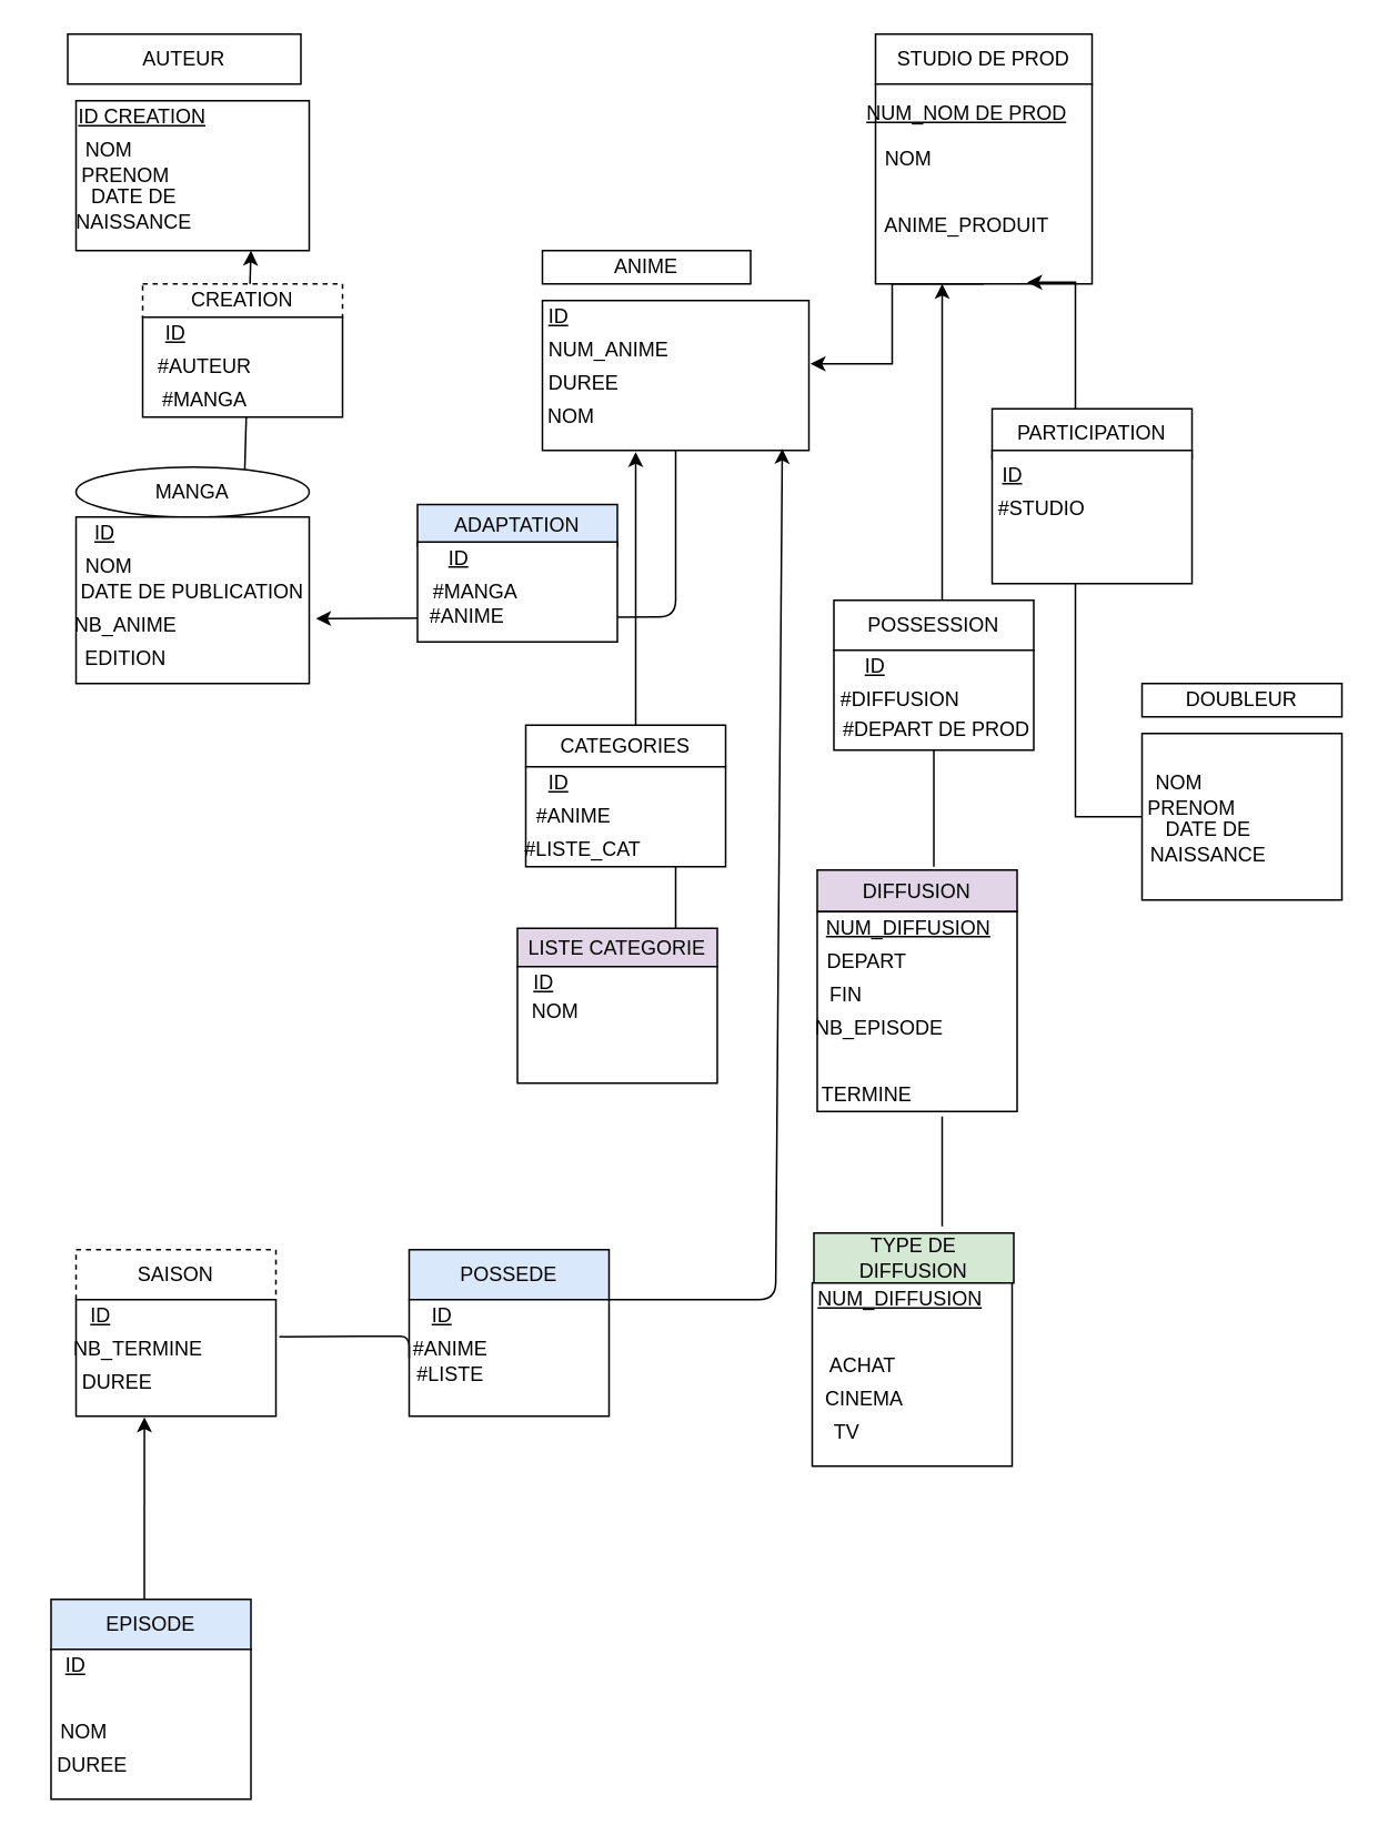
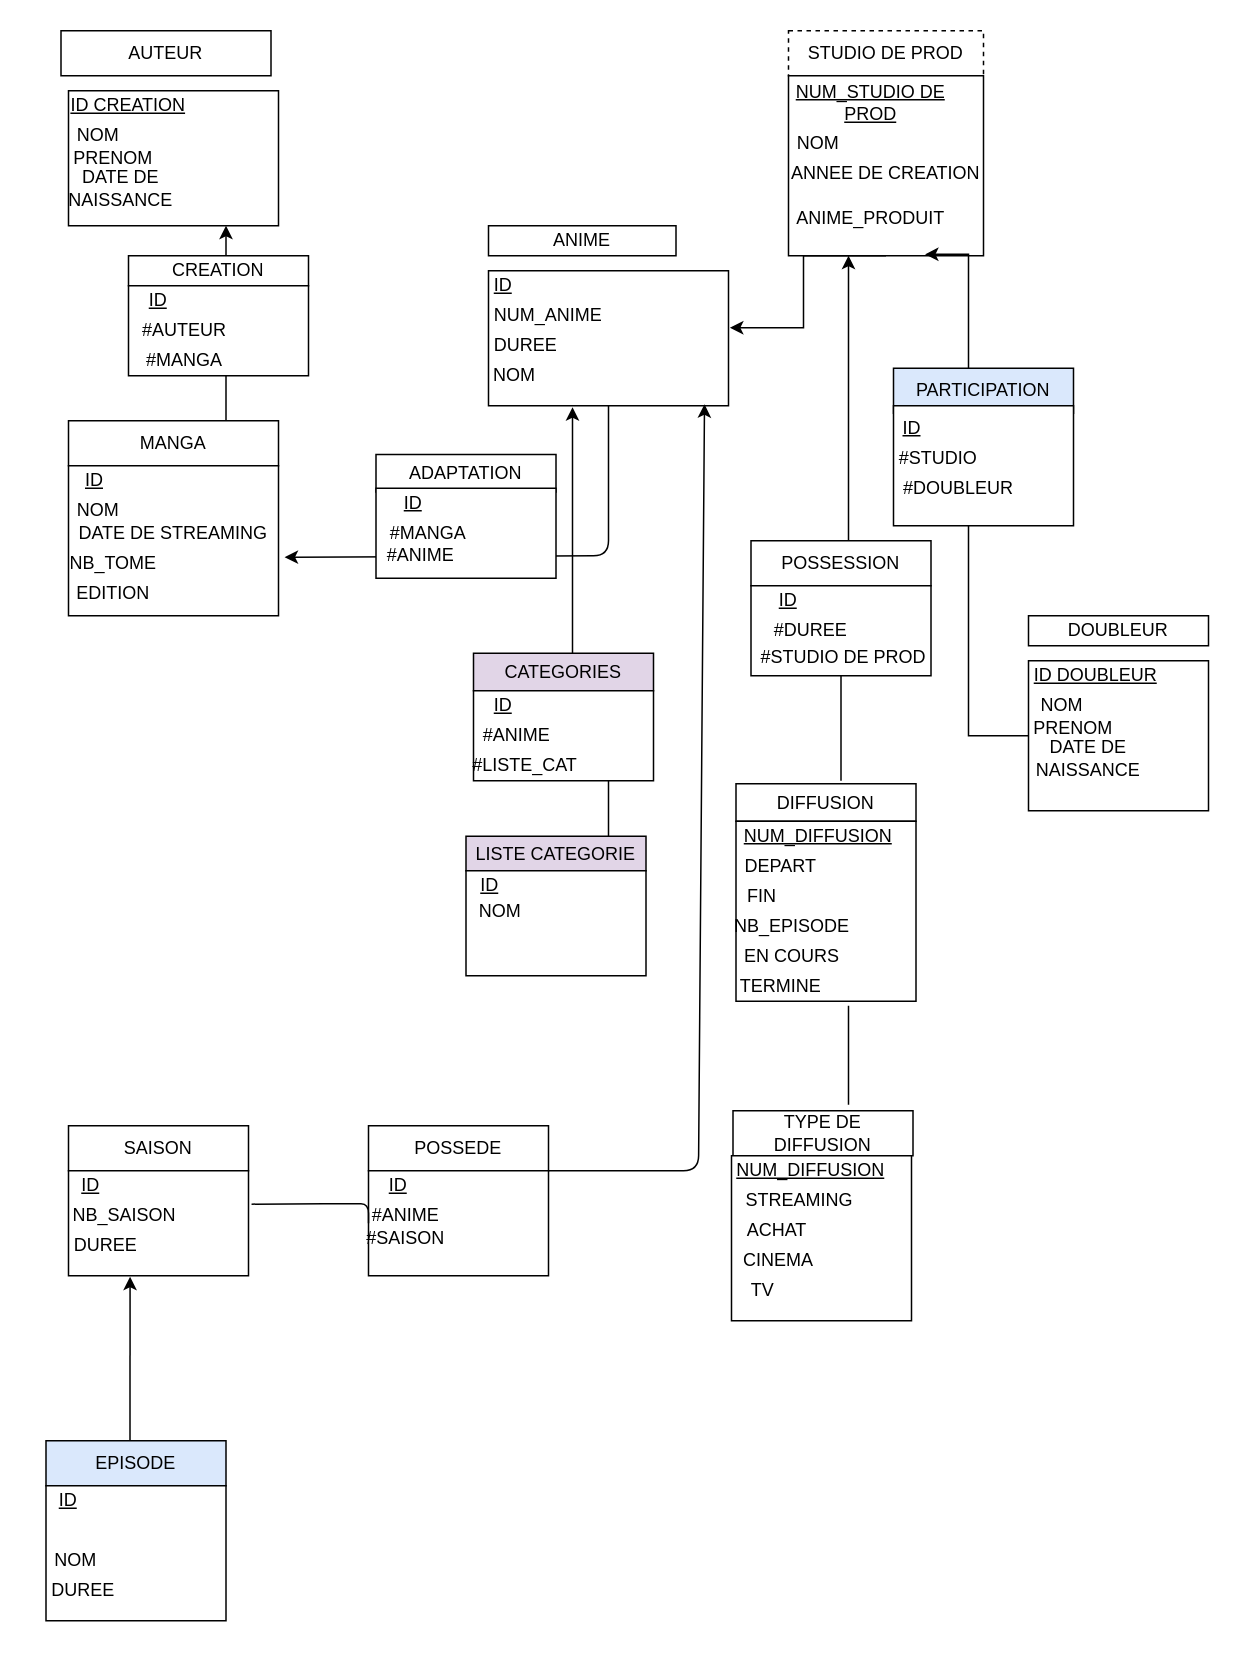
- <mxCell id="23" value="STUDIO DE PROD" style="rounded=0;whiteSpace=wrap;html=1;" parent="1" vertex="1"><mxGeometry x="525" y="20" width="130" height="30" as="geometry" /></mxCell>
+ <mxCell id="23" value="STUDIO DE PROD" style="rounded=0;whiteSpace=wrap;html=1;dashed=1;" parent="1" vertex="1"><mxGeometry x="525" y="20" width="130" height="30" as="geometry" /></mxCell>
- <mxCell id="26" value="&lt;u&gt;NUM_NOM DE PROD&lt;/u&gt;" style="text;html=1;strokeColor=none;fillColor=none;align=center;verticalAlign=middle;whiteSpace=wrap;rounded=0;" parent="1" vertex="1"><mxGeometry x="515" y="57.5" width="130" height="20" as="geometry" /></mxCell>
+ <mxCell id="26" value="&lt;u&gt;NUM_STUDIO DE PROD&lt;/u&gt;" style="text;html=1;strokeColor=none;fillColor=none;align=center;verticalAlign=middle;whiteSpace=wrap;rounded=0;" parent="1" vertex="1"><mxGeometry x="515" y="57.5" width="130" height="20" as="geometry" /></mxCell>
+ <mxCell id="28" value="ANNEE DE CREATION" style="text;html=1;strokeColor=none;fillColor=none;align=center;verticalAlign=middle;whiteSpace=wrap;rounded=0;" parent="1" vertex="1"><mxGeometry x="525" y="105" width="130" height="20" as="geometry" /></mxCell>
- <mxCell id="29" value="ANIME_PRODUIT" style="text;html=1;strokeColor=none;fillColor=none;align=center;verticalAlign=middle;whiteSpace=wrap;rounded=0;" parent="1" vertex="1"><mxGeometry x="535" y="125" width="90" height="20" as="geometry" /></mxCell>
+ <mxCell id="29" value="ANIME_PRODUIT" style="text;html=1;strokeColor=none;fillColor=none;align=center;verticalAlign=middle;whiteSpace=wrap;rounded=0;" parent="1" vertex="1"><mxGeometry x="535" y="135" width="90" height="20" as="geometry" /></mxCell>
- <mxCell id="67" value="CREATION" style="rounded=0;whiteSpace=wrap;html=1;dashed=1;" parent="1" vertex="1"><mxGeometry x="85" y="170" width="120" height="20" as="geometry" /></mxCell>
+ <mxCell id="67" value="CREATION" style="rounded=0;whiteSpace=wrap;html=1;" parent="1" vertex="1"><mxGeometry x="85" y="170" width="120" height="20" as="geometry" /></mxCell>
- <mxCell id="37" value="PARTICIPATION" style="rounded=0;whiteSpace=wrap;html=1;" parent="1" vertex="1"><mxGeometry x="595" y="245" width="120" height="30" as="geometry" /></mxCell>
+ <mxCell id="37" value="PARTICIPATION" style="rounded=0;whiteSpace=wrap;html=1;fillColor=#dae8fc;" parent="1" vertex="1"><mxGeometry x="595" y="245" width="120" height="30" as="geometry" /></mxCell>
- <mxCell id="9" value="MANGA" style="ellipse;whiteSpace=wrap;html=1;" parent="1" vertex="1"><mxGeometry x="45" y="280" width="140" height="30" as="geometry" /></mxCell>
+ <mxCell id="9" value="MANGA" style="rounded=0;whiteSpace=wrap;html=1;" parent="1" vertex="1"><mxGeometry x="45" y="280" width="140" height="30" as="geometry" /></mxCell>
- <mxCell id="62" value="ADAPTATION" style="rounded=0;whiteSpace=wrap;html=1;fillColor=#dae8fc;" parent="1" vertex="1"><mxGeometry x="250" y="302.5" width="120" height="25" as="geometry" /></mxCell>
+ <mxCell id="62" value="ADAPTATION" style="rounded=0;whiteSpace=wrap;html=1;" parent="1" vertex="1"><mxGeometry x="250" y="302.5" width="120" height="25" as="geometry" /></mxCell>
+ <mxCell id="41" value="#DOUBLEUR" style="text;html=1;strokeColor=none;fillColor=none;align=center;verticalAlign=middle;whiteSpace=wrap;rounded=0;" parent="1" vertex="1"><mxGeometry x="607" y="315" width="63" height="20" as="geometry" /></mxCell>
- <mxCell id="13" value="DATE DE PUBLICATION" style="text;html=1;strokeColor=none;fillColor=none;align=center;verticalAlign=middle;whiteSpace=wrap;rounded=0;" parent="1" vertex="1"><mxGeometry x="45" y="345" width="140" height="20" as="geometry" /></mxCell>
+ <mxCell id="13" value="DATE DE STREAMING" style="text;html=1;strokeColor=none;fillColor=none;align=center;verticalAlign=middle;whiteSpace=wrap;rounded=0;" parent="1" vertex="1"><mxGeometry x="45" y="345" width="140" height="20" as="geometry" /></mxCell>
- <mxCell id="14" value="NB_ANIME" style="text;html=1;strokeColor=none;fillColor=none;align=center;verticalAlign=middle;whiteSpace=wrap;rounded=0;" parent="1" vertex="1"><mxGeometry x="20" y="365" width="110" height="20" as="geometry" /></mxCell>
+ <mxCell id="14" value="NB_TOME" style="text;html=1;strokeColor=none;fillColor=none;align=center;verticalAlign=middle;whiteSpace=wrap;rounded=0;" parent="1" vertex="1"><mxGeometry x="20" y="365" width="110" height="20" as="geometry" /></mxCell>
- <mxCell id="45" value="#DIFFUSION" style="text;html=1;strokeColor=none;fillColor=none;align=center;verticalAlign=middle;whiteSpace=wrap;rounded=0;" parent="1" vertex="1"><mxGeometry x="520" y="410" width="40" height="20" as="geometry" /></mxCell>
+ <mxCell id="45" value="#DUREE" style="text;html=1;strokeColor=none;fillColor=none;align=center;verticalAlign=middle;whiteSpace=wrap;rounded=0;" parent="1" vertex="1"><mxGeometry x="520" y="410" width="40" height="20" as="geometry" /></mxCell>
- <mxCell id="103" value="#DEPART DE PROD&amp;nbsp;" style="text;html=1;strokeColor=none;fillColor=none;align=center;verticalAlign=middle;whiteSpace=wrap;rounded=0;" vertex="1" parent="1"><mxGeometry x="502" y="428" width="123" height="20" as="geometry" /></mxCell>
+ <mxCell id="103" value="#STUDIO DE PROD&amp;nbsp;" style="text;html=1;strokeColor=none;fillColor=none;align=center;verticalAlign=middle;whiteSpace=wrap;rounded=0;" vertex="1" parent="1"><mxGeometry x="502" y="428" width="123" height="20" as="geometry" /></mxCell>
- <mxCell id="72" value="CATEGORIES" style="rounded=0;whiteSpace=wrap;html=1;" parent="1" vertex="1"><mxGeometry x="315" y="435" width="120" height="25" as="geometry" /></mxCell>
+ <mxCell id="72" value="CATEGORIES" style="rounded=0;whiteSpace=wrap;html=1;fillColor=#e1d5e7;" parent="1" vertex="1"><mxGeometry x="315" y="435" width="120" height="25" as="geometry" /></mxCell>
+ <mxCell id="33" value="&lt;u&gt;ID DOUBLEUR&lt;/u&gt;" style="text;html=1;strokeColor=none;fillColor=none;align=center;verticalAlign=middle;whiteSpace=wrap;rounded=0;" parent="1" vertex="1"><mxGeometry x="685" y="440" width="90" height="20" as="geometry" /></mxCell>
- <mxCell id="46" value="DIFFUSION" style="rounded=0;whiteSpace=wrap;html=1;fillColor=#e1d5e7;" parent="1" vertex="1"><mxGeometry x="490" y="522" width="120" height="25" as="geometry" /></mxCell>
+ <mxCell id="46" value="DIFFUSION" style="rounded=0;whiteSpace=wrap;html=1;" parent="1" vertex="1"><mxGeometry x="490" y="522" width="120" height="25" as="geometry" /></mxCell>
+ <mxCell id="52" value="EN COURS" style="text;html=1;strokeColor=none;fillColor=none;align=center;verticalAlign=middle;whiteSpace=wrap;rounded=0;" parent="1" vertex="1"><mxGeometry x="490" y="627" width="75" height="20" as="geometry" /></mxCell>
- <mxCell id="55" value="TYPE DE DIFFUSION" style="rounded=0;whiteSpace=wrap;html=1;fillColor=#d5e8d4;" parent="1" vertex="1"><mxGeometry x="488" y="740" width="120" height="30" as="geometry" /></mxCell>
+ <mxCell id="55" value="TYPE DE DIFFUSION" style="rounded=0;whiteSpace=wrap;html=1;" parent="1" vertex="1"><mxGeometry x="488" y="740" width="120" height="30" as="geometry" /></mxCell>
- <mxCell id="92" value="SAISON" style="rounded=0;whiteSpace=wrap;html=1;dashed=1;" parent="1" vertex="1"><mxGeometry x="45" y="750" width="120" height="30" as="geometry" /></mxCell>
+ <mxCell id="92" value="SAISON" style="rounded=0;whiteSpace=wrap;html=1;" parent="1" vertex="1"><mxGeometry x="45" y="750" width="120" height="30" as="geometry" /></mxCell>
- <mxCell id="86" value="POSSEDE" style="rounded=0;whiteSpace=wrap;html=1;fillColor=#dae8fc;" parent="1" vertex="1"><mxGeometry x="245" y="750" width="120" height="30" as="geometry" /></mxCell>
+ <mxCell id="86" value="POSSEDE" style="rounded=0;whiteSpace=wrap;html=1;" parent="1" vertex="1"><mxGeometry x="245" y="750" width="120" height="30" as="geometry" /></mxCell>
+ <mxCell id="58" value="STREAMING" style="text;html=1;strokeColor=none;fillColor=none;align=center;verticalAlign=middle;whiteSpace=wrap;rounded=0;" parent="1" vertex="1"><mxGeometry x="490" y="790" width="85" height="20" as="geometry" /></mxCell>
- <mxCell id="101" value="NB_TERMINE" style="text;html=1;strokeColor=none;fillColor=none;align=center;verticalAlign=middle;whiteSpace=wrap;rounded=0;" parent="1" vertex="1"><mxGeometry x="25" y="800" width="115" height="20" as="geometry" /></mxCell>
+ <mxCell id="101" value="NB_SAISON" style="text;html=1;strokeColor=none;fillColor=none;align=center;verticalAlign=middle;whiteSpace=wrap;rounded=0;" parent="1" vertex="1"><mxGeometry x="25" y="800" width="115" height="20" as="geometry" /></mxCell>
- <mxCell id="90" value="#LISTE" style="text;html=1;strokeColor=none;fillColor=none;align=center;verticalAlign=middle;whiteSpace=wrap;rounded=0;" parent="1" vertex="1"><mxGeometry x="250" y="815" width="40" height="20" as="geometry" /></mxCell>
+ <mxCell id="90" value="#SAISON" style="text;html=1;strokeColor=none;fillColor=none;align=center;verticalAlign=middle;whiteSpace=wrap;rounded=0;" parent="1" vertex="1"><mxGeometry x="250" y="815" width="40" height="20" as="geometry" /></mxCell>
